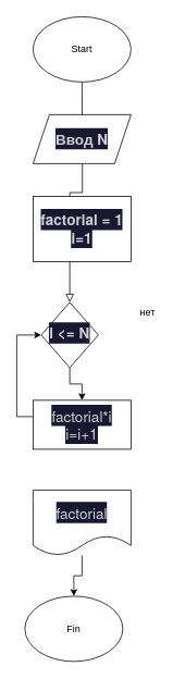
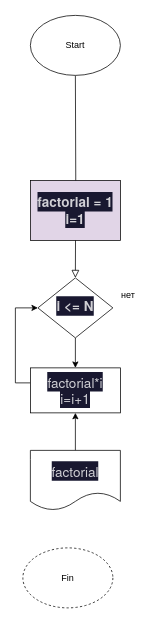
- <mxCell id="5" value="&lt;strong style=&quot;color: rgba(255, 255, 255, 0.8); font-family: &amp;quot;YS Text&amp;quot;, &amp;quot;Helvetica Neue&amp;quot;, Arial, sans-serif; font-size: 18px; text-align: left; background-color: rgb(25, 24, 48);&quot;&gt;&lt;span style=&quot;animation: 0.3s ease-out 0s 1 normal forwards running svelte-652a17-fade;&quot; class=&quot;alice-fade-word&quot;&gt;Ввод&lt;/span&gt;&lt;span style=&quot;animation: 0.3s ease-out 0s 1 normal forwards running svelte-652a17-fade;&quot; class=&quot;alice-fade-word&quot;&gt;&amp;nbsp;N&lt;/span&gt;&lt;/strong&gt;" style="shape=parallelogram;perimeter=parallelogramPerimeter;whiteSpace=wrap;html=1;fixedSize=1;" vertex="1" parent="1"><mxGeometry x="40" y="140" width="120" height="60" as="geometry" /></mxCell>
- <mxCell id="6" value="&lt;strong style=&quot;color: rgba(255, 255, 255, 0.8); font-family: &amp;quot;YS Text&amp;quot;, &amp;quot;Helvetica Neue&amp;quot;, Arial, sans-serif; font-size: 18px; text-align: left; background-color: rgb(25, 24, 48);&quot;&gt;&lt;span style=&quot;animation: 0.3s ease-out 0s 1 normal forwards running svelte-652a17-fade;&quot; class=&quot;alice-fade-word&quot;&gt;factorial&lt;/span&gt;&lt;span style=&quot;animation: 0.3s ease-out 0s 1 normal forwards running svelte-652a17-fade;&quot; class=&quot;alice-fade-word&quot;&gt;&amp;nbsp;=&amp;nbsp;&lt;/span&gt;&lt;/strong&gt;&lt;strong style=&quot;color: rgba(255, 255, 255, 0.8); font-family: &amp;quot;YS Text&amp;quot;, &amp;quot;Helvetica Neue&amp;quot;, Arial, sans-serif; font-size: 18px; text-align: left; background-color: rgb(25, 24, 48);&quot;&gt;&lt;span style=&quot;animation: 0.3s ease-out 0s 1 normal forwards running svelte-652a17-fade;&quot; class=&quot;alice-fade-word&quot;&gt;1&lt;/span&gt;&lt;/strong&gt;&lt;div&gt;&lt;strong style=&quot;color: rgba(255, 255, 255, 0.8); font-family: &amp;quot;YS Text&amp;quot;, &amp;quot;Helvetica Neue&amp;quot;, Arial, sans-serif; font-size: 18px; text-align: left; background-color: rgb(25, 24, 48);&quot;&gt;&lt;span style=&quot;animation: 0.3s ease-out 0s 1 normal forwards running svelte-652a17-fade;&quot; class=&quot;alice-fade-word&quot;&gt;i=1&lt;/span&gt;&lt;/strong&gt;&lt;/div&gt;" style="rounded=0;whiteSpace=wrap;html=1;" vertex="1" parent="1"><mxGeometry x="40" y="240" width="120" height="80" as="geometry" /></mxCell>
+ <mxCell id="6" value="&lt;strong style=&quot;color: rgba(255, 255, 255, 0.8); font-family: &amp;quot;YS Text&amp;quot;, &amp;quot;Helvetica Neue&amp;quot;, Arial, sans-serif; font-size: 18px; text-align: left; background-color: rgb(25, 24, 48);&quot;&gt;&lt;span style=&quot;animation: 0.3s ease-out 0s 1 normal forwards running svelte-652a17-fade;&quot; class=&quot;alice-fade-word&quot;&gt;factorial&lt;/span&gt;&lt;span style=&quot;animation: 0.3s ease-out 0s 1 normal forwards running svelte-652a17-fade;&quot; class=&quot;alice-fade-word&quot;&gt;&amp;nbsp;=&amp;nbsp;&lt;/span&gt;&lt;/strong&gt;&lt;strong style=&quot;color: rgba(255, 255, 255, 0.8); font-family: &amp;quot;YS Text&amp;quot;, &amp;quot;Helvetica Neue&amp;quot;, Arial, sans-serif; font-size: 18px; text-align: left; background-color: rgb(25, 24, 48);&quot;&gt;&lt;span style=&quot;animation: 0.3s ease-out 0s 1 normal forwards running svelte-652a17-fade;&quot; class=&quot;alice-fade-word&quot;&gt;1&lt;/span&gt;&lt;/strong&gt;&lt;div&gt;&lt;strong style=&quot;color: rgba(255, 255, 255, 0.8); font-family: &amp;quot;YS Text&amp;quot;, &amp;quot;Helvetica Neue&amp;quot;, Arial, sans-serif; font-size: 18px; text-align: left; background-color: rgb(25, 24, 48);&quot;&gt;&lt;span style=&quot;animation: 0.3s ease-out 0s 1 normal forwards running svelte-652a17-fade;&quot; class=&quot;alice-fade-word&quot;&gt;i=1&lt;/span&gt;&lt;/strong&gt;&lt;/div&gt;" style="rounded=0;whiteSpace=wrap;html=1;fillColor=#e1d5e7;" vertex="1" parent="1"><mxGeometry x="40" y="240" width="120" height="80" as="geometry" /></mxCell>
- <mxCell id="10" value="нет" style="text;html=1;align=center;verticalAlign=middle;resizable=0;points=[];autosize=1;strokeColor=none;fillColor=none;" vertex="1" parent="1"><mxGeometry x="160" y="368" width="40" height="30" as="geometry" /></mxCell>
+ <mxCell id="10" value="нет" style="text;html=1;align=center;verticalAlign=middle;resizable=0;points=[];autosize=1;strokeColor=none;fillColor=none;" vertex="1" parent="1"><mxGeometry x="150" y="378" width="40" height="30" as="geometry" /></mxCell>
- <mxCell id="4" value="&lt;strong style=&quot;color: rgba(255, 255, 255, 0.8); font-family: &amp;quot;YS Text&amp;quot;, &amp;quot;Helvetica Neue&amp;quot;, Arial, sans-serif; font-size: 18px; text-align: left; background-color: rgb(25, 24, 48);&quot;&gt;&lt;span style=&quot;animation: 0.3s ease-out 0s 1 normal forwards running svelte-652a17-fade;&quot; class=&quot;alice-fade-word&quot;&gt;i&lt;/span&gt;&lt;span style=&quot;animation: 0.3s ease-out 0s 1 normal forwards running svelte-652a17-fade;&quot; class=&quot;alice-fade-word&quot;&gt;&amp;nbsp;&amp;lt;= N&lt;/span&gt;&lt;/strong&gt;" style="rhombus;whiteSpace=wrap;html=1;shadow=0;fontFamily=Helvetica;fontSize=12;align=center;strokeWidth=1;spacing=6;spacingTop=-4;" parent="1" vertex="1"><mxGeometry x="50" y="370" width="70" height="80" as="geometry" /></mxCell>
+ <mxCell id="4" value="&lt;strong style=&quot;color: rgba(255, 255, 255, 0.8); font-family: &amp;quot;YS Text&amp;quot;, &amp;quot;Helvetica Neue&amp;quot;, Arial, sans-serif; font-size: 18px; text-align: left; background-color: rgb(25, 24, 48);&quot;&gt;&lt;span style=&quot;animation: 0.3s ease-out 0s 1 normal forwards running svelte-652a17-fade;&quot; class=&quot;alice-fade-word&quot;&gt;i&lt;/span&gt;&lt;span style=&quot;animation: 0.3s ease-out 0s 1 normal forwards running svelte-652a17-fade;&quot; class=&quot;alice-fade-word&quot;&gt;&amp;nbsp;&amp;lt;= N&lt;/span&gt;&lt;/strong&gt;" style="rhombus;whiteSpace=wrap;html=1;shadow=0;fontFamily=Helvetica;fontSize=12;align=center;strokeWidth=1;spacing=6;spacingTop=-4;" parent="1" vertex="1"><mxGeometry x="50" y="370" width="100" height="80" as="geometry" /></mxCell>
- <mxCell id="11" value="" style="edgeStyle=orthogonalEdgeStyle;rounded=0;orthogonalLoop=1;jettySize=auto;html=1;" edge="1" parent="1" source="12" target="13"><mxGeometry relative="1" as="geometry" /></mxCell>
+ <mxCell id="11" value="" style="edgeStyle=orthogonalEdgeStyle;rounded=0;orthogonalLoop=1;jettySize=auto;html=1;" edge="1" parent="1" source="12" target="9"><mxGeometry relative="1" as="geometry" /></mxCell>
- <mxCell id="13" value="Fin" style="ellipse;whiteSpace=wrap;html=1;" vertex="1" parent="1"><mxGeometry x="30" y="730" width="120" height="80" as="geometry" /></mxCell>
+ <mxCell id="13" value="Fin" style="ellipse;whiteSpace=wrap;html=1;dashed=1;" vertex="1" parent="1"><mxGeometry x="30" y="730" width="120" height="80" as="geometry" /></mxCell>
